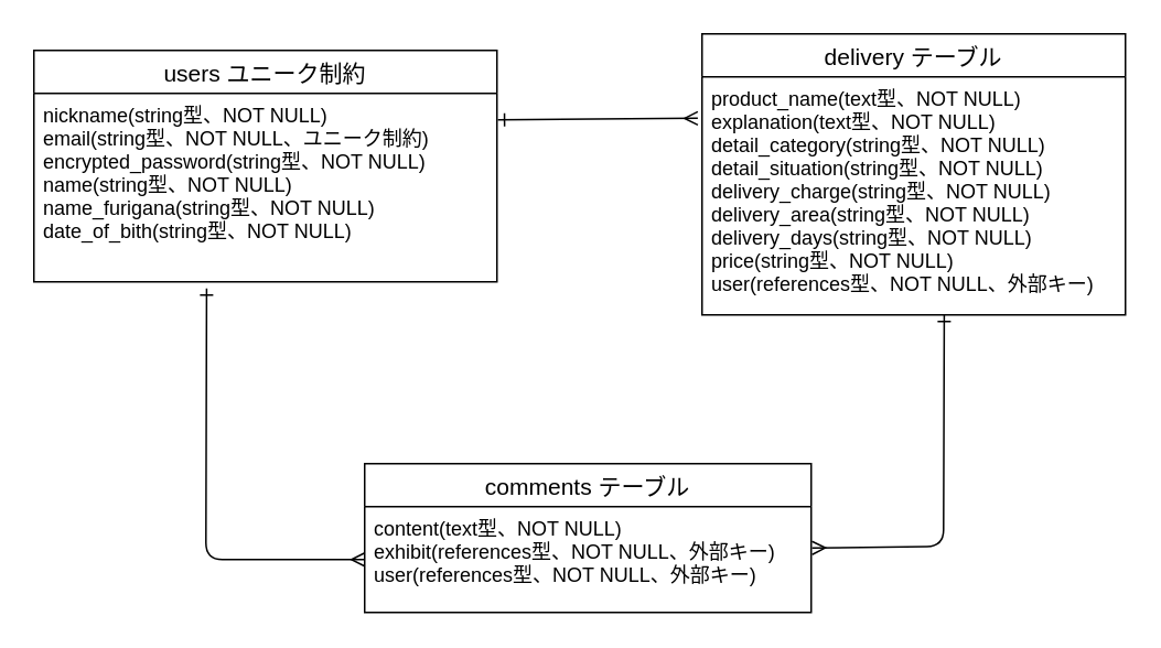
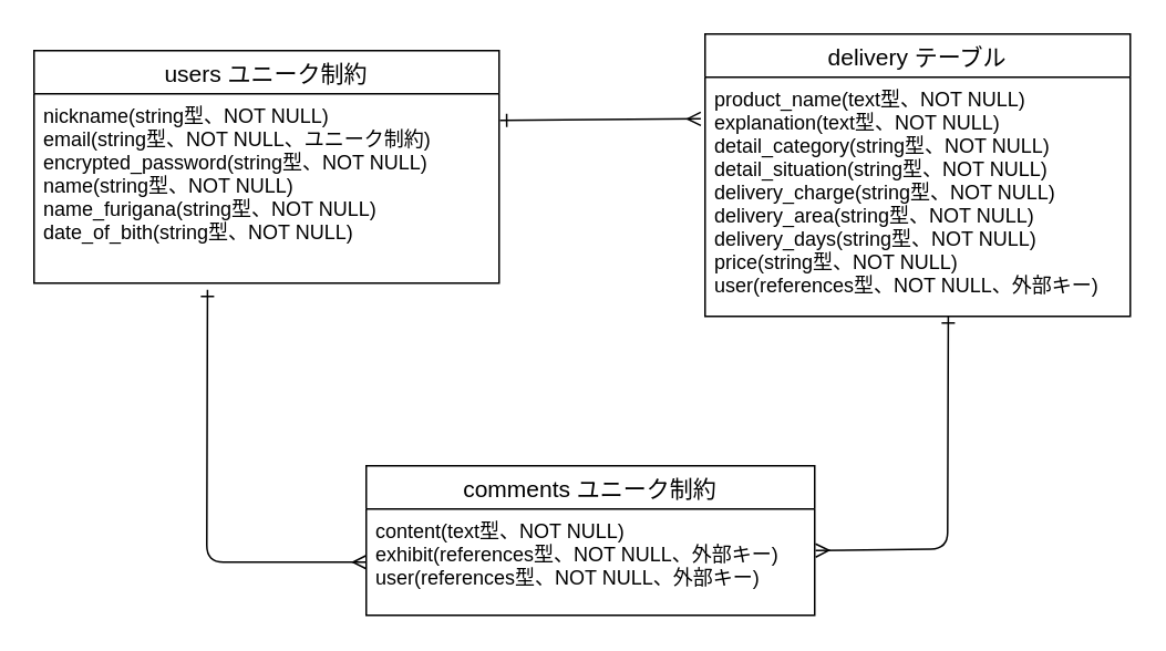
- <mxCell id="6" value="comments テーブル" style="swimlane;fontStyle=0;childLayout=stackLayout;horizontal=1;startSize=26;horizontalStack=0;resizeParent=1;resizeParentMax=0;resizeLast=0;collapsible=1;marginBottom=0;align=center;fontSize=14;" vertex="1" parent="1"><mxGeometry x="220" y="280" width="270" height="90" as="geometry" /></mxCell>
+ <mxCell id="6" value="comments ユニーク制約" style="swimlane;fontStyle=0;childLayout=stackLayout;horizontal=1;startSize=26;horizontalStack=0;resizeParent=1;resizeParentMax=0;resizeLast=0;collapsible=1;marginBottom=0;align=center;fontSize=14;" vertex="1" parent="1"><mxGeometry x="220" y="280" width="270" height="90" as="geometry" /></mxCell>
